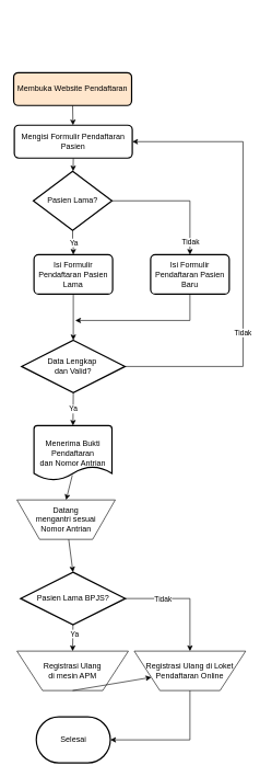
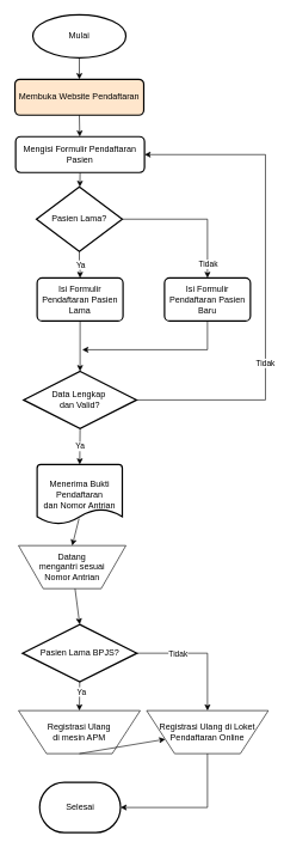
+ <mxCell id="2" value="Mulai" style="strokeWidth=2;html=1;shape=mxgraph.flowchart.start_1;whiteSpace=wrap;" parent="1" vertex="1"><mxGeometry x="45" y="20" width="130" height="60" as="geometry" /></mxCell>
+ <mxCell id="30" value="" style="endArrow=classic;html=1;rounded=0;exitX=0.5;exitY=1;exitDx=0;exitDy=0;exitPerimeter=0;" parent="1" source="2" target="31" edge="1"><mxGeometry width="50" height="50" relative="1" as="geometry"><mxPoint x="111" y="110" as="sourcePoint" /><mxPoint x="111" y="180" as="targetPoint" /></mxGeometry></mxCell>
